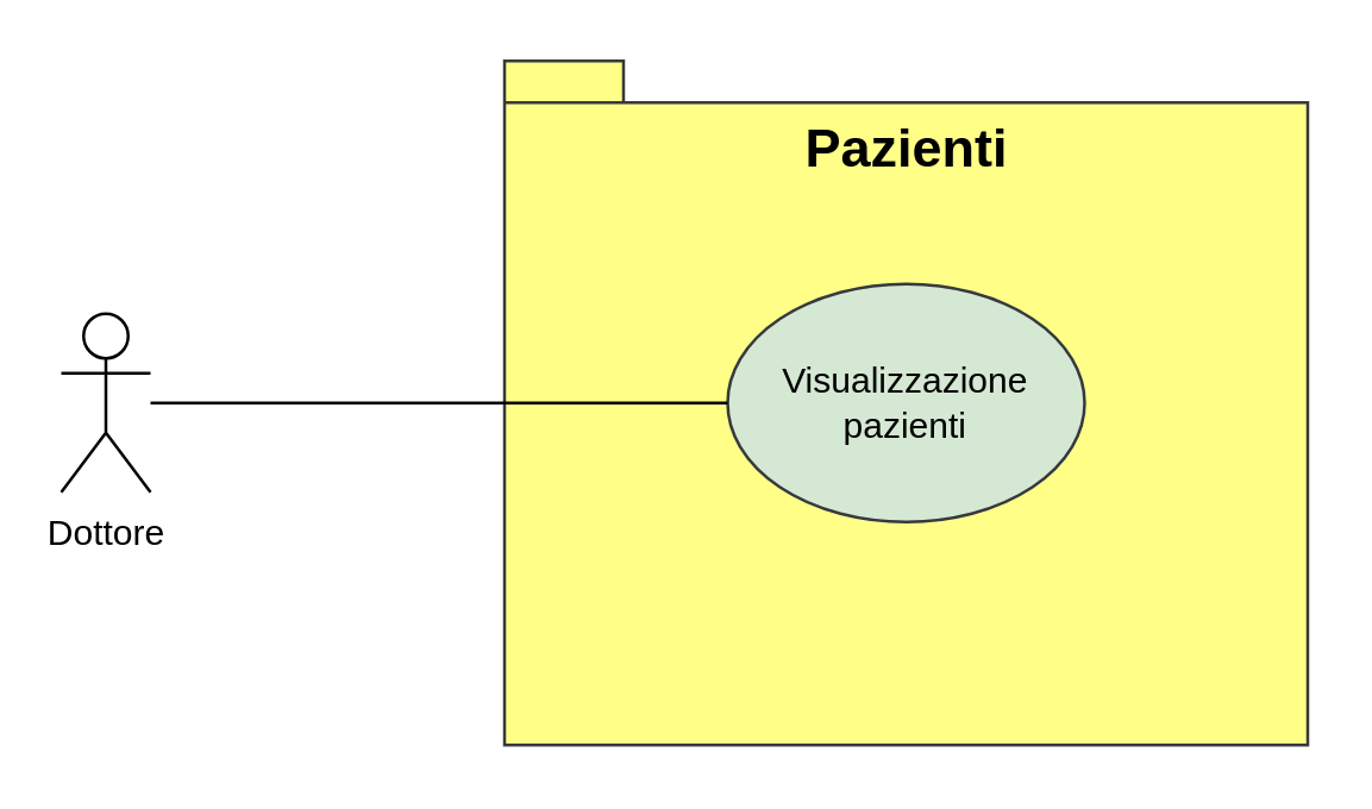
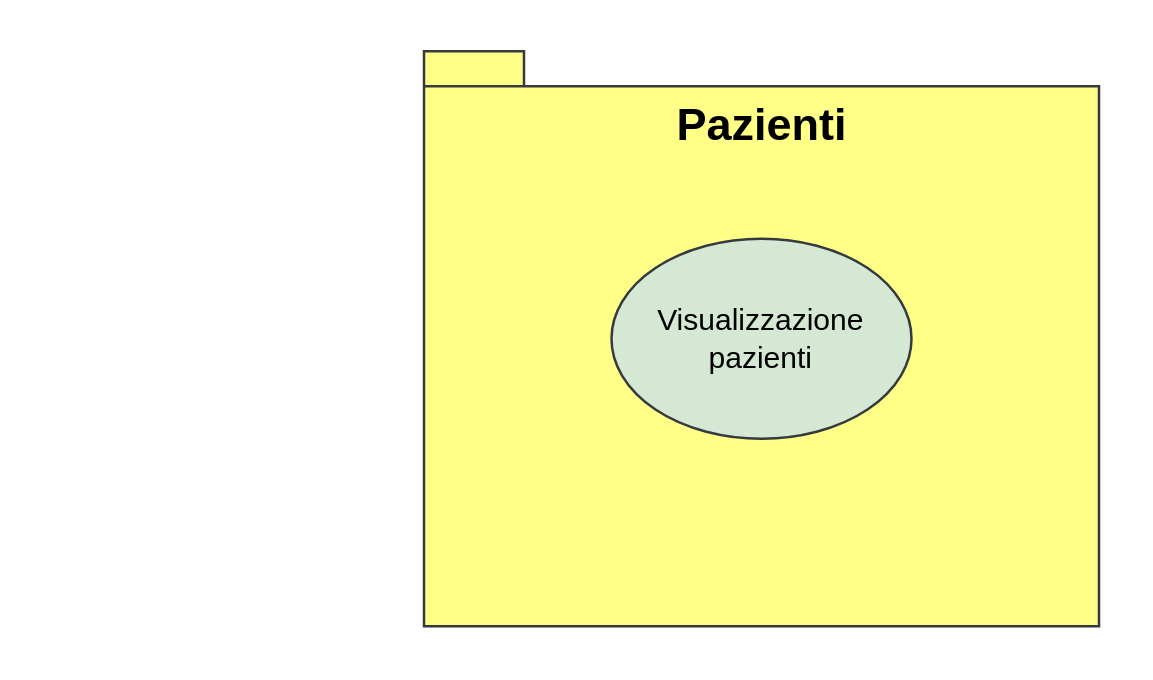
- <mxCell id="2" value="Dottore" style="shape=umlActor;verticalLabelPosition=bottom;verticalAlign=top;html=1;outlineConnect=0;" vertex="1" parent="1"><mxGeometry x="20" y="105" width="30" height="60" as="geometry" /></mxCell>
- <mxCell id="6" style="edgeStyle=orthogonalEdgeStyle;rounded=0;orthogonalLoop=1;jettySize=auto;html=1;entryX=0;entryY=0.5;entryDx=0;entryDy=0;fontSize=12;endArrow=none;endFill=0;" edge="1" parent="1" source="2" target="5"><mxGeometry relative="1" as="geometry" /></mxCell>
